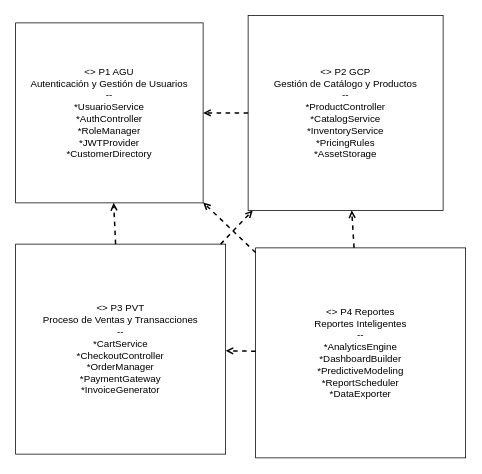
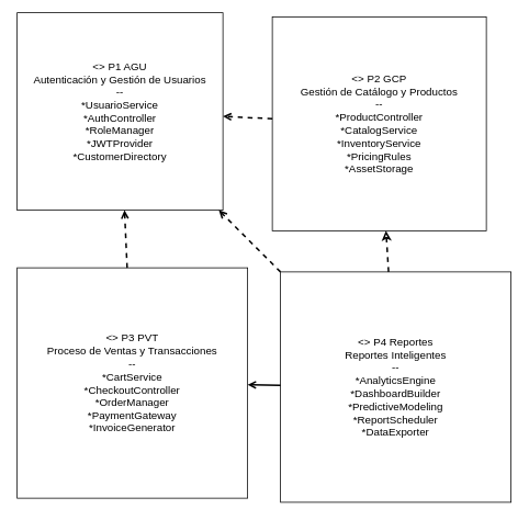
- <mxCell id="2" value="&lt;&lt;Package&gt;&gt; P1 AGU&#10;Autenticación y Gestión de Usuarios&#10;--&#10;*UsuarioService&#10;*AuthController&#10;*RoleManager&#10;*JWTProvider&#10;*CustomerDirectory" style="shape=umlPackage;whiteSpace=wrap;html=1;fontSize=13;" vertex="1" parent="1"><mxGeometry x="20" y="30" width="250" height="240" as="geometry" /></mxCell>
+ <mxCell id="2" value="&lt;&lt;Package&gt;&gt; P1 AGU&#10;Autenticación y Gestión de Usuarios&#10;--&#10;*UsuarioService&#10;*AuthController&#10;*RoleManager&#10;*JWTProvider&#10;*CustomerDirectory" style="shape=umlPackage;whiteSpace=wrap;html=1;fontSize=13;" vertex="1" parent="1"><mxGeometry x="20" y="15" width="250" height="240" as="geometry" /></mxCell>
- <mxCell id="10" value="" style="endArrow=open;endFill=0;dashed=1;html=1;strokeWidth=2;" edge="1" parent="1" source="5" target="3"><mxGeometry relative="1" as="geometry" /></mxCell>
+ <mxCell id="10" value="" style="endArrow=classic;endFill=0;dashed=1;html=1;strokeWidth=2;" edge="1" parent="1" source="5" target="3"><mxGeometry relative="1" as="geometry" /></mxCell>
- <mxCell id="8" value="" style="endArrow=open;endFill=0;dashed=1;html=1;strokeWidth=2;" edge="1" parent="1" source="4" target="3"><mxGeometry relative="1" as="geometry" /></mxCell>
- <mxCell id="11" value="" style="endArrow=open;endFill=0;dashed=1;html=1;strokeWidth=2;" edge="1" parent="1" source="5" target="4"><mxGeometry relative="1" as="geometry" /></mxCell>
+ <mxCell id="11" value="" style="endArrow=open;endFill=0;dashed=0;html=1;strokeWidth=2;" edge="1" parent="1" source="5" target="4"><mxGeometry relative="1" as="geometry" /></mxCell>
